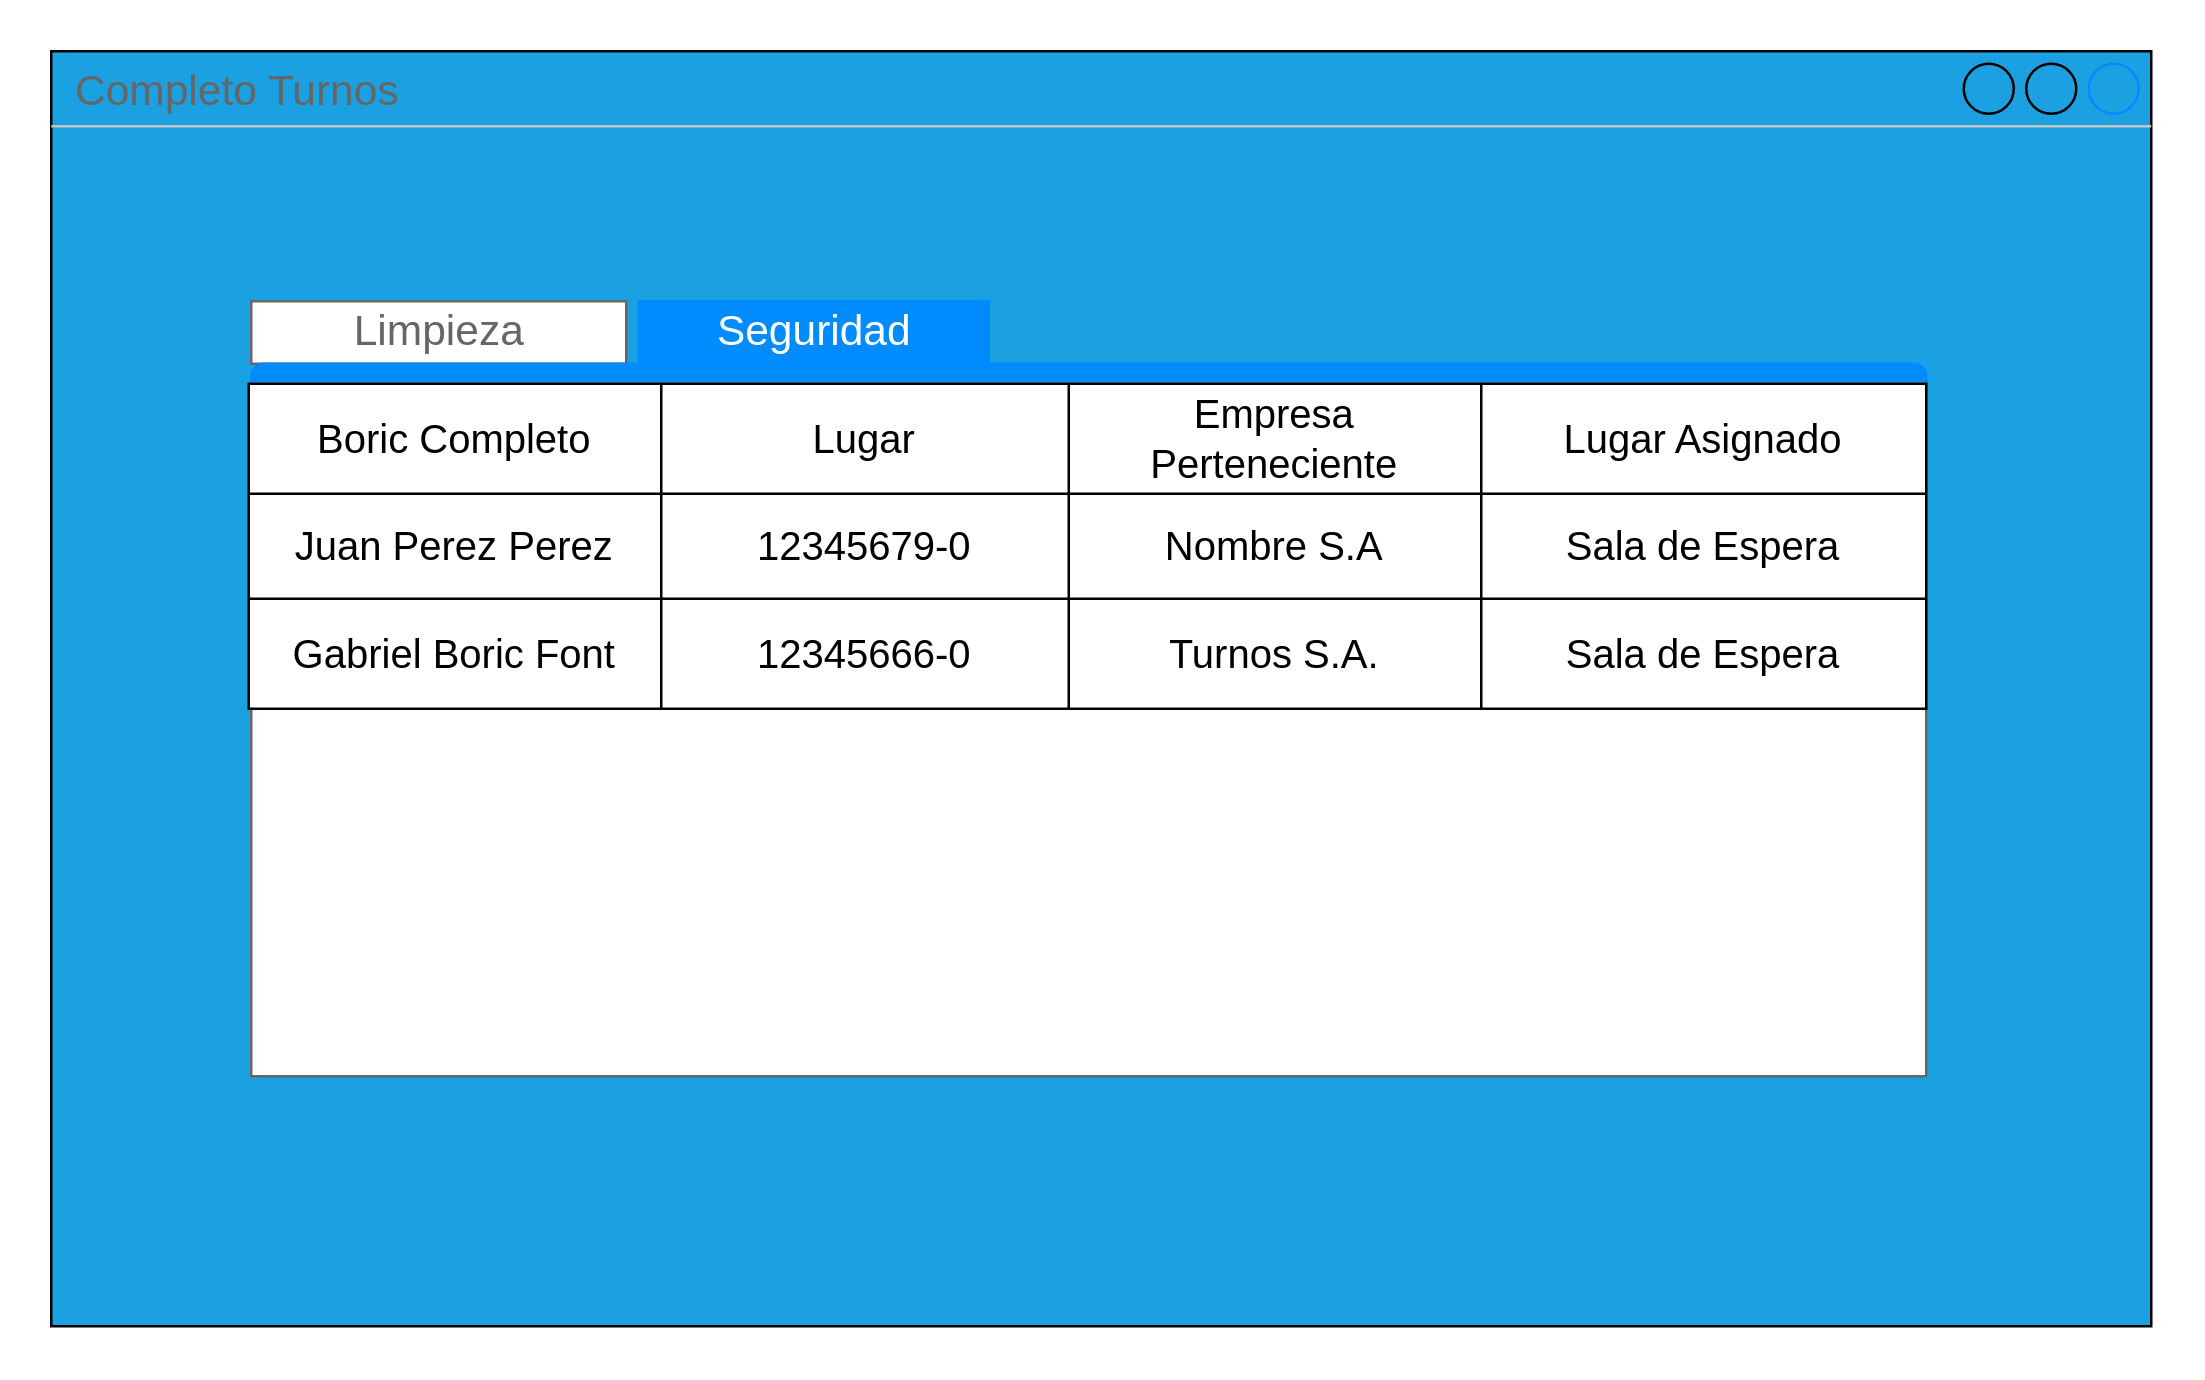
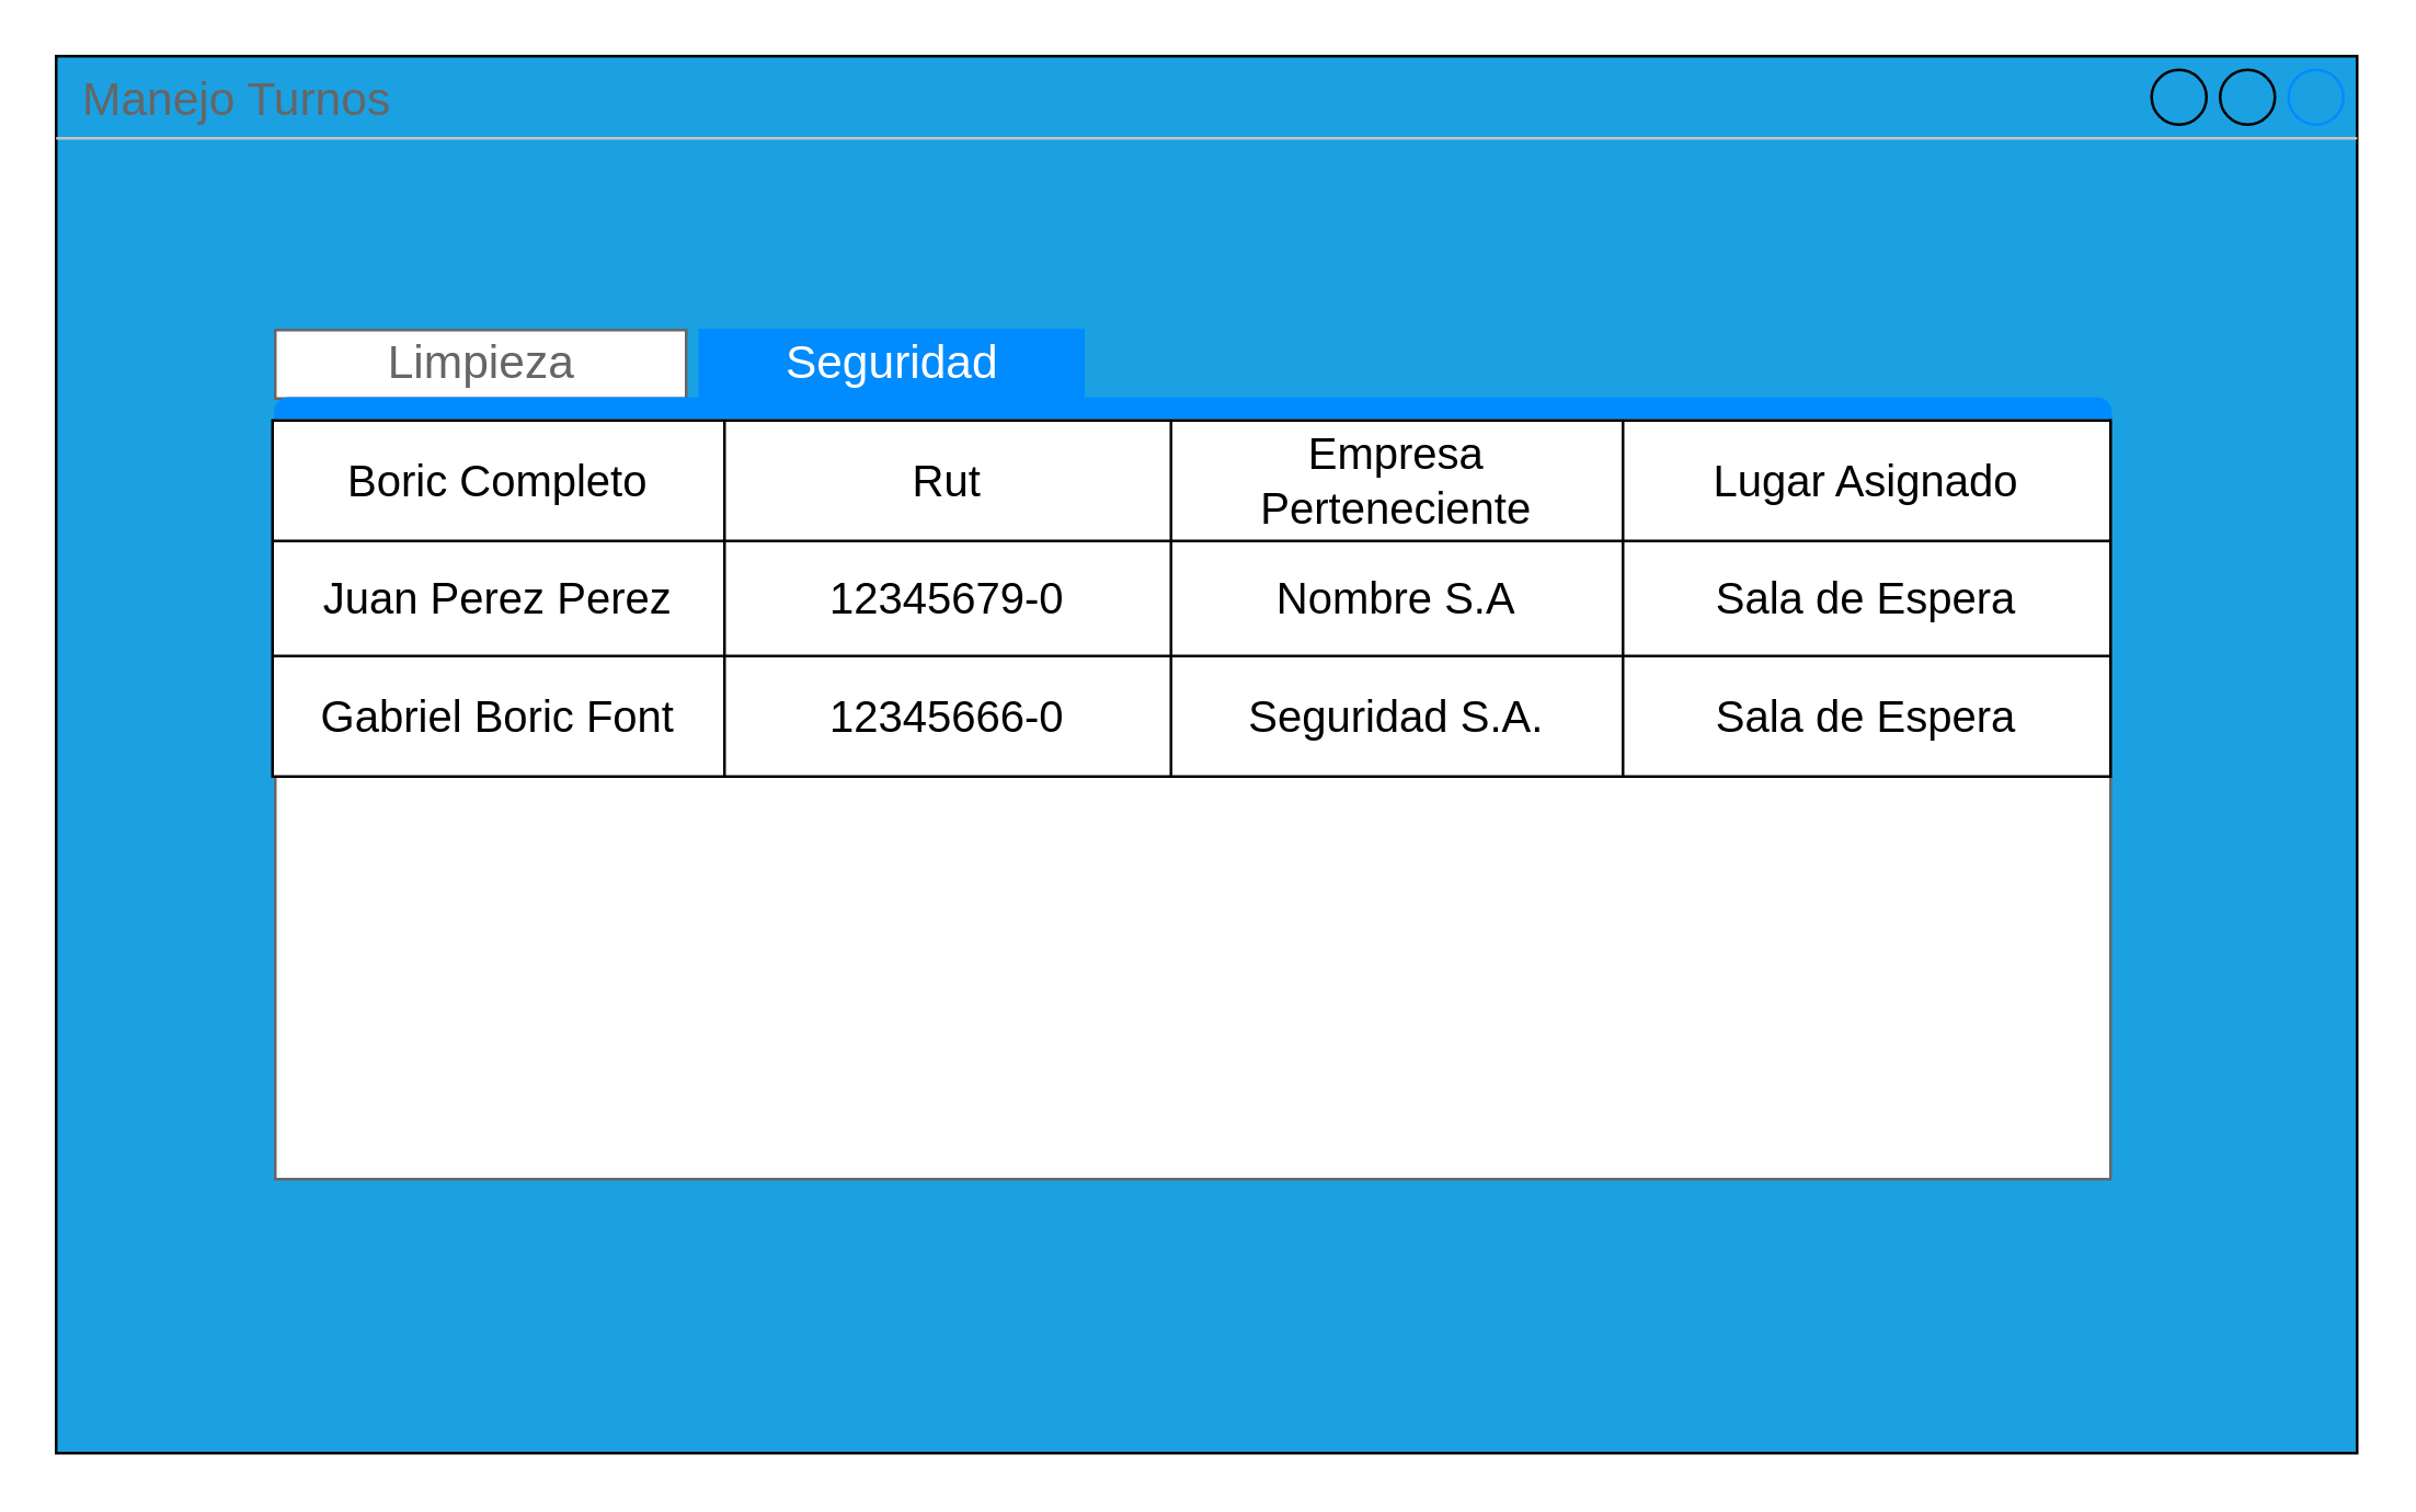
- <mxCell id="2" value="Completo Turnos" style="strokeWidth=1;shadow=0;dashed=0;align=center;html=1;shape=mxgraph.mockup.containers.window;align=left;verticalAlign=top;spacingLeft=8;strokeColor2=#008cff;strokeColor3=#c4c4c4;fontColor=#666666;mainText=;fontSize=17;labelBackgroundColor=none;whiteSpace=wrap;fillColor=#1BA1E2;" vertex="1" parent="1"><mxGeometry width="840" height="510" as="geometry" x="20" y="20" /></mxCell>
+ <mxCell id="2" value="Manejo Turnos" style="strokeWidth=1;shadow=0;dashed=0;align=center;html=1;shape=mxgraph.mockup.containers.window;align=left;verticalAlign=top;spacingLeft=8;strokeColor2=#008cff;strokeColor3=#c4c4c4;fontColor=#666666;mainText=;fontSize=17;labelBackgroundColor=none;whiteSpace=wrap;fillColor=#1BA1E2;" vertex="1" parent="1"><mxGeometry width="840" height="510" as="geometry" x="20" y="20" /></mxCell>
- <mxCell id="10" value="Lugar" style="shape=partialRectangle;html=1;whiteSpace=wrap;connectable=0;strokeColor=inherit;overflow=hidden;fillColor=none;top=0;left=0;bottom=0;right=0;pointerEvents=1;fontSize=16;" vertex="1" parent="8"><mxGeometry x="165" width="163" height="44" as="geometry"><mxRectangle width="163" height="44" as="alternateBounds" /></mxGeometry></mxCell>
+ <mxCell id="10" value="Rut" style="shape=partialRectangle;html=1;whiteSpace=wrap;connectable=0;strokeColor=inherit;overflow=hidden;fillColor=none;top=0;left=0;bottom=0;right=0;pointerEvents=1;fontSize=16;" vertex="1" parent="8"><mxGeometry x="165" width="163" height="44" as="geometry"><mxRectangle width="163" height="44" as="alternateBounds" /></mxGeometry></mxCell>
- <mxCell id="21" value="Turnos S.A." style="shape=partialRectangle;html=1;whiteSpace=wrap;connectable=0;strokeColor=inherit;overflow=hidden;fillColor=none;top=0;left=0;bottom=0;right=0;pointerEvents=1;fontSize=16;" vertex="1" parent="18"><mxGeometry x="328" width="165" height="44" as="geometry"><mxRectangle width="165" height="44" as="alternateBounds" /></mxGeometry></mxCell>
+ <mxCell id="21" value="Seguridad S.A." style="shape=partialRectangle;html=1;whiteSpace=wrap;connectable=0;strokeColor=inherit;overflow=hidden;fillColor=none;top=0;left=0;bottom=0;right=0;pointerEvents=1;fontSize=16;" vertex="1" parent="18"><mxGeometry x="328" width="165" height="44" as="geometry"><mxRectangle width="165" height="44" as="alternateBounds" /></mxGeometry></mxCell>
